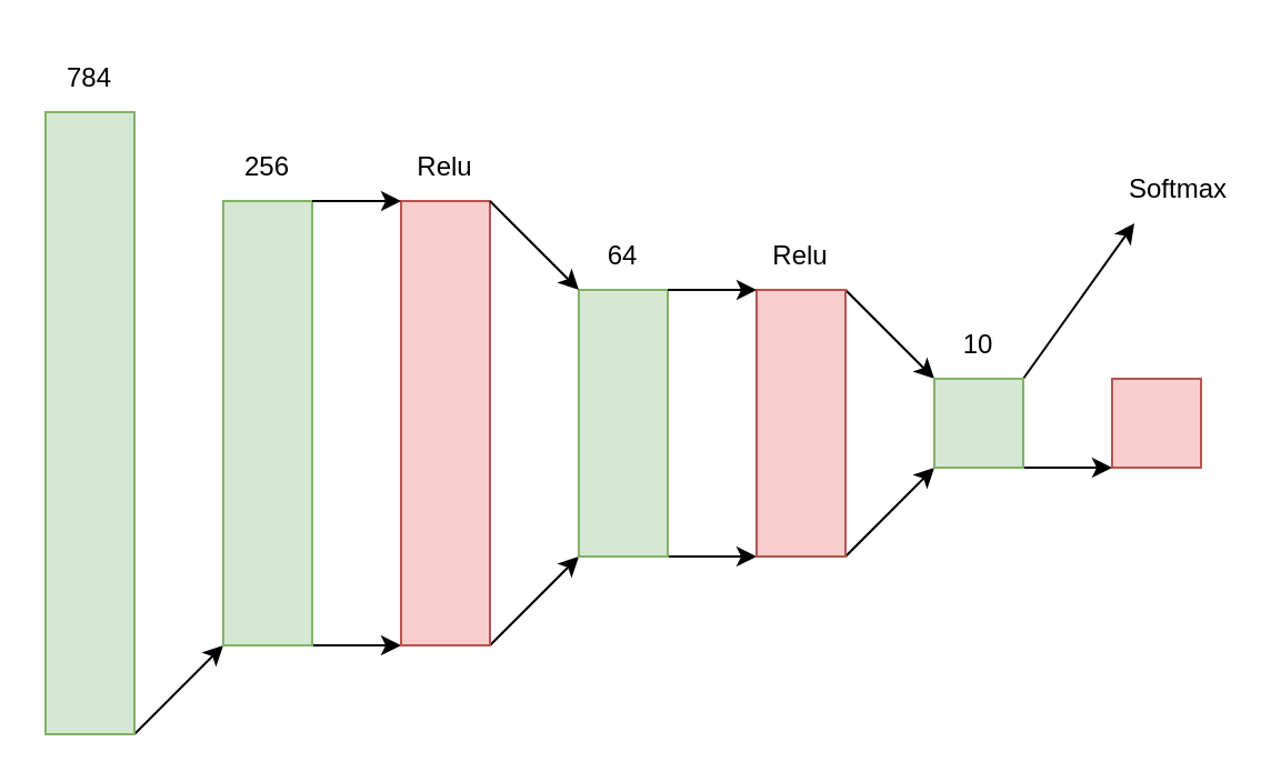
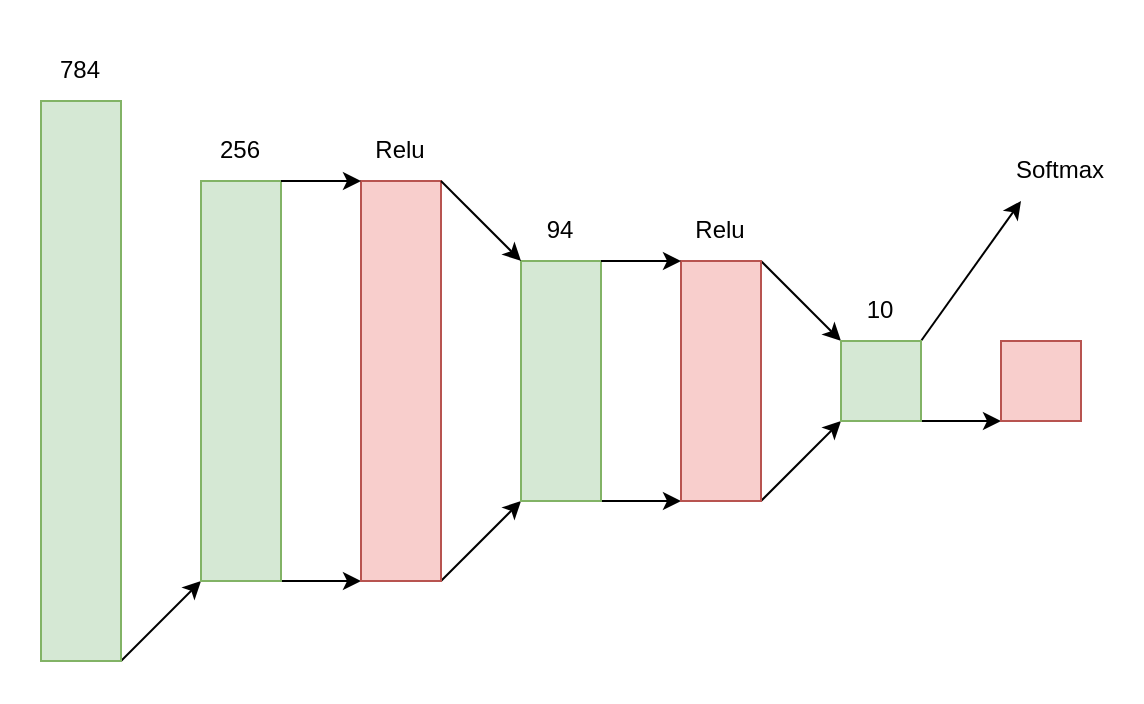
- <mxCell id="20" value="64" style="text;html=1;strokeColor=none;fillColor=none;align=center;verticalAlign=middle;whiteSpace=wrap;rounded=0;" vertex="1" parent="1"><mxGeometry x="260" y="100" width="40" height="30" as="geometry" /></mxCell>
+ <mxCell id="20" value="94" style="text;html=1;strokeColor=none;fillColor=none;align=center;verticalAlign=middle;whiteSpace=wrap;rounded=0;" vertex="1" parent="1"><mxGeometry x="260" y="100" width="40" height="30" as="geometry" /></mxCell>
